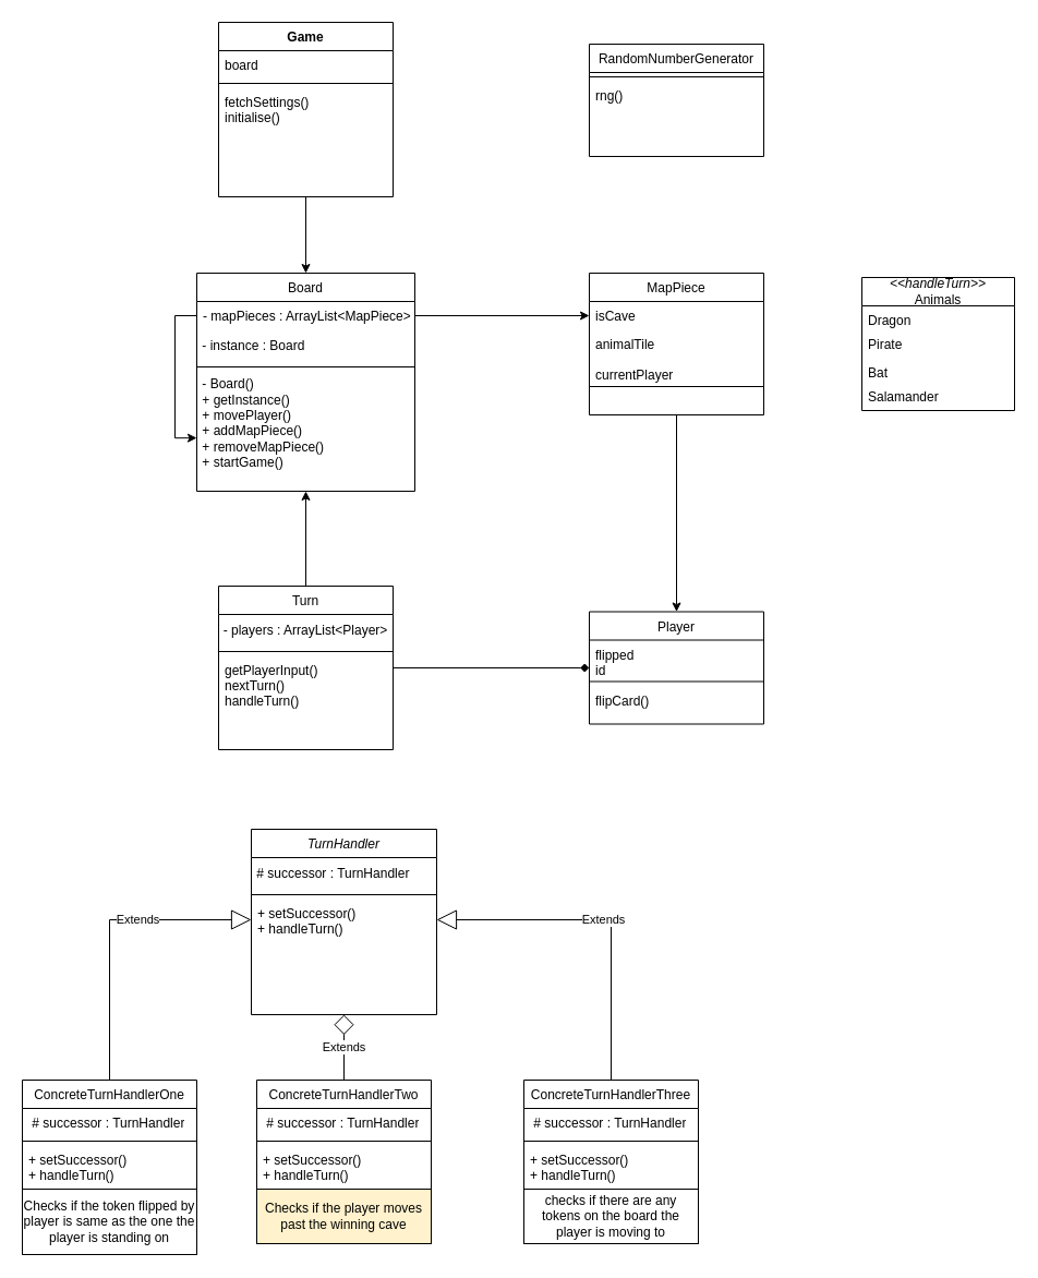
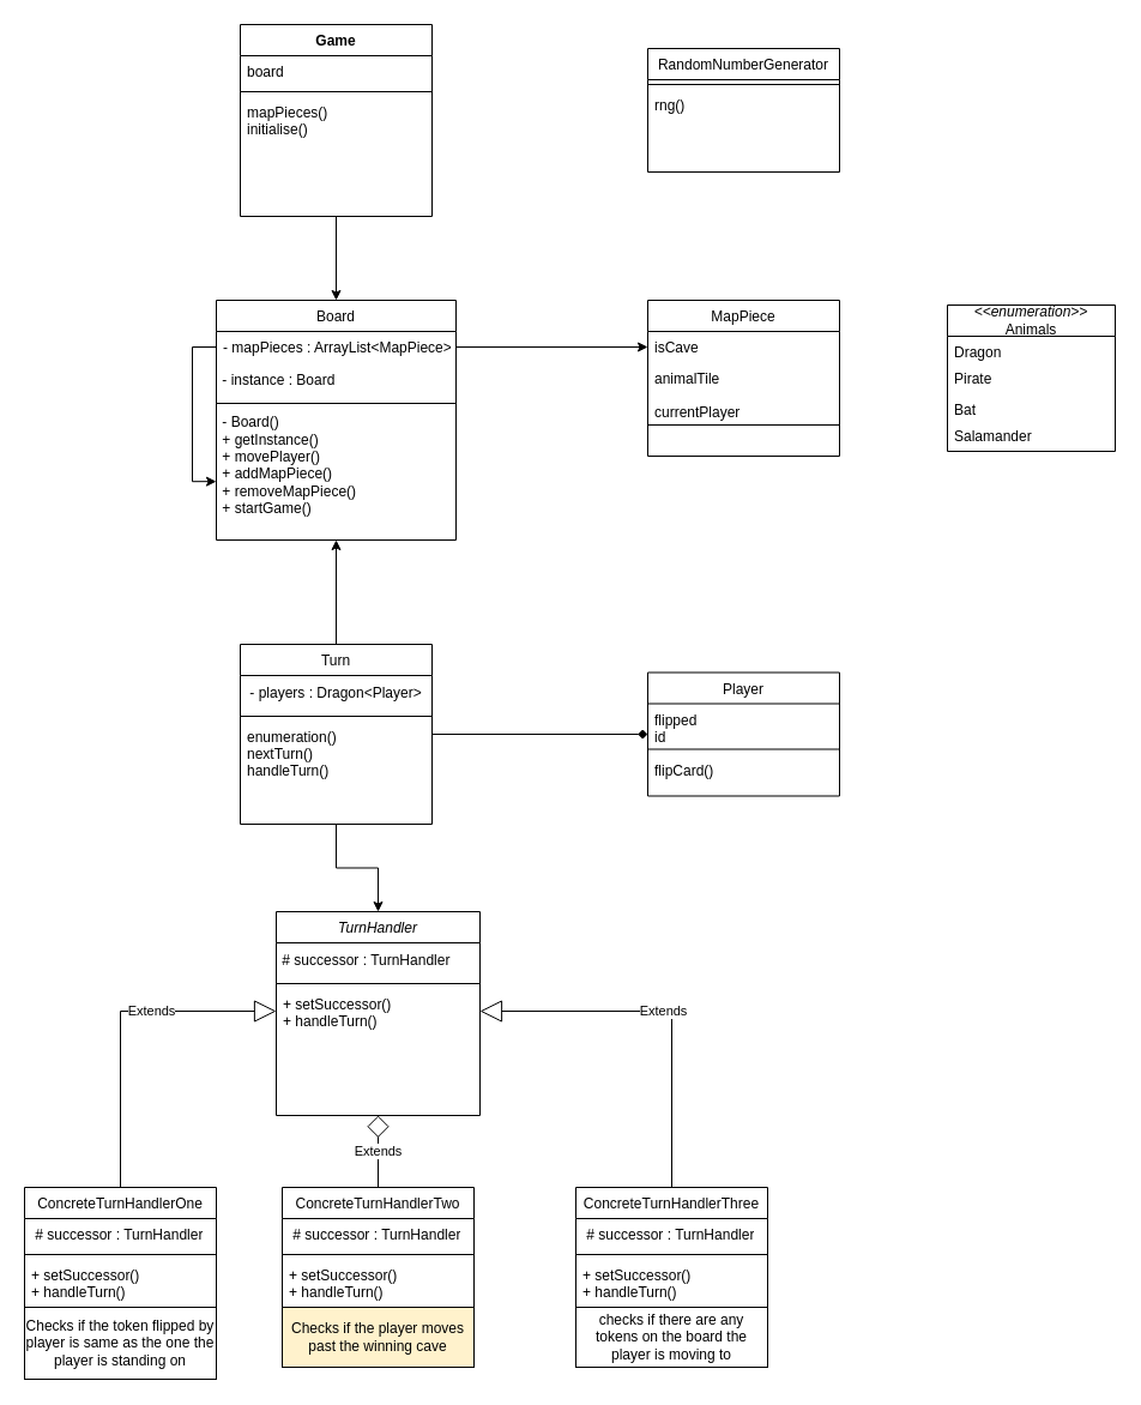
- <mxCell id="29" value="&lt;div&gt;fetchSettings()&lt;br&gt;&lt;/div&gt;initialise()&lt;div&gt;&lt;br&gt;&lt;/div&gt;" style="text;strokeColor=none;fillColor=none;align=left;verticalAlign=top;spacingLeft=4;spacingRight=4;overflow=hidden;rotatable=0;points=[[0,0.5],[1,0.5]];portConstraint=eastwest;whiteSpace=wrap;html=1;" parent="26" vertex="1"><mxGeometry y="60" width="160" height="100" as="geometry" /></mxCell>
+ <mxCell id="29" value="&lt;div&gt;mapPieces()&lt;br&gt;&lt;/div&gt;initialise()&lt;div&gt;&lt;br&gt;&lt;/div&gt;" style="text;strokeColor=none;fillColor=none;align=left;verticalAlign=top;spacingLeft=4;spacingRight=4;overflow=hidden;rotatable=0;points=[[0,0.5],[1,0.5]];portConstraint=eastwest;whiteSpace=wrap;html=1;" parent="26" vertex="1"><mxGeometry y="60" width="160" height="100" as="geometry" /></mxCell>
- <mxCell id="33" value="&lt;i&gt;&amp;lt;&amp;lt;handleTurn&amp;gt;&amp;gt;&lt;/i&gt;&lt;div&gt;Animals&lt;/div&gt;" style="swimlane;fontStyle=0;childLayout=stackLayout;horizontal=1;startSize=26;fillColor=none;horizontalStack=0;resizeParent=1;resizeParentMax=0;resizeLast=0;collapsible=1;marginBottom=0;whiteSpace=wrap;html=1;" parent="1" vertex="1"><mxGeometry x="790" y="254" width="140" height="122" as="geometry" /></mxCell>
+ <mxCell id="33" value="&lt;i&gt;&amp;lt;&amp;lt;enumeration&amp;gt;&amp;gt;&lt;/i&gt;&lt;div&gt;Animals&lt;/div&gt;" style="swimlane;fontStyle=0;childLayout=stackLayout;horizontal=1;startSize=26;fillColor=none;horizontalStack=0;resizeParent=1;resizeParentMax=0;resizeLast=0;collapsible=1;marginBottom=0;whiteSpace=wrap;html=1;" parent="1" vertex="1"><mxGeometry x="790" y="254" width="140" height="122" as="geometry" /></mxCell>
- <mxCell id="9" style="edgeStyle=orthogonalEdgeStyle;rounded=0;orthogonalLoop=1;jettySize=auto;html=1;" edge="1" parent="1" source="10" target="20"><mxGeometry relative="1" as="geometry" /></mxCell>
- <mxCell id="6" value="- players : ArrayList&amp;lt;Player&amp;gt;" style="text;html=1;align=center;verticalAlign=middle;whiteSpace=wrap;rounded=0;" vertex="1" parent="5"><mxGeometry y="26" width="160" height="30" as="geometry" /></mxCell>
+ <mxCell id="6" value="- players : Dragon&amp;lt;Player&amp;gt;" style="text;html=1;align=center;verticalAlign=middle;whiteSpace=wrap;rounded=0;" vertex="1" parent="5"><mxGeometry y="26" width="160" height="30" as="geometry" /></mxCell>
- <mxCell id="8" value="getPlayerInput()&#10;nextTurn()&#10;handleTurn()" style="text;align=left;verticalAlign=top;spacingLeft=4;spacingRight=4;overflow=hidden;rotatable=0;points=[[0,0.5],[1,0.5]];portConstraint=eastwest;" parent="5" vertex="1"><mxGeometry y="64" width="160" height="56" as="geometry" /></mxCell>
+ <mxCell id="8" value="enumeration()&#10;nextTurn()&#10;handleTurn()" style="text;align=left;verticalAlign=top;spacingLeft=4;spacingRight=4;overflow=hidden;rotatable=0;points=[[0,0.5],[1,0.5]];portConstraint=eastwest;" parent="5" vertex="1"><mxGeometry y="64" width="160" height="56" as="geometry" /></mxCell>
+ <mxCell id="4" style="edgeStyle=orthogonalEdgeStyle;rounded=0;orthogonalLoop=1;jettySize=auto;html=1;entryX=0.5;entryY=0;entryDx=0;entryDy=0;" edge="1" parent="1" source="5" target="38"><mxGeometry relative="1" as="geometry" /></mxCell>
